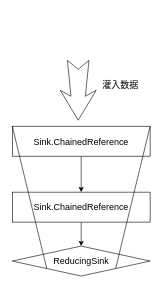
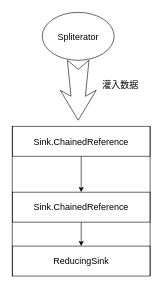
+ <mxCell id="7" value="&lt;font style=&quot;font-size: 15px&quot;&gt;Spliterator&lt;/font&gt;" style="ellipse;whiteSpace=wrap;html=1;" vertex="1" parent="1"><mxGeometry x="70" y="20" width="120" height="80" as="geometry" /></mxCell>
- <mxCell id="6" value="&lt;span style=&quot;font-size: 15px&quot;&gt;ReducingSink&lt;/span&gt;" style="rhombus;whiteSpace=wrap;html=1;" vertex="1" parent="1"><mxGeometry x="20" y="410" width="230" height="50" as="geometry" /></mxCell>
+ <mxCell id="6" value="&lt;span style=&quot;font-size: 15px&quot;&gt;ReducingSink&lt;/span&gt;" style="rounded=0;whiteSpace=wrap;html=1;" vertex="1" parent="1"><mxGeometry x="20" y="410" width="230" height="50" as="geometry" /></mxCell>
